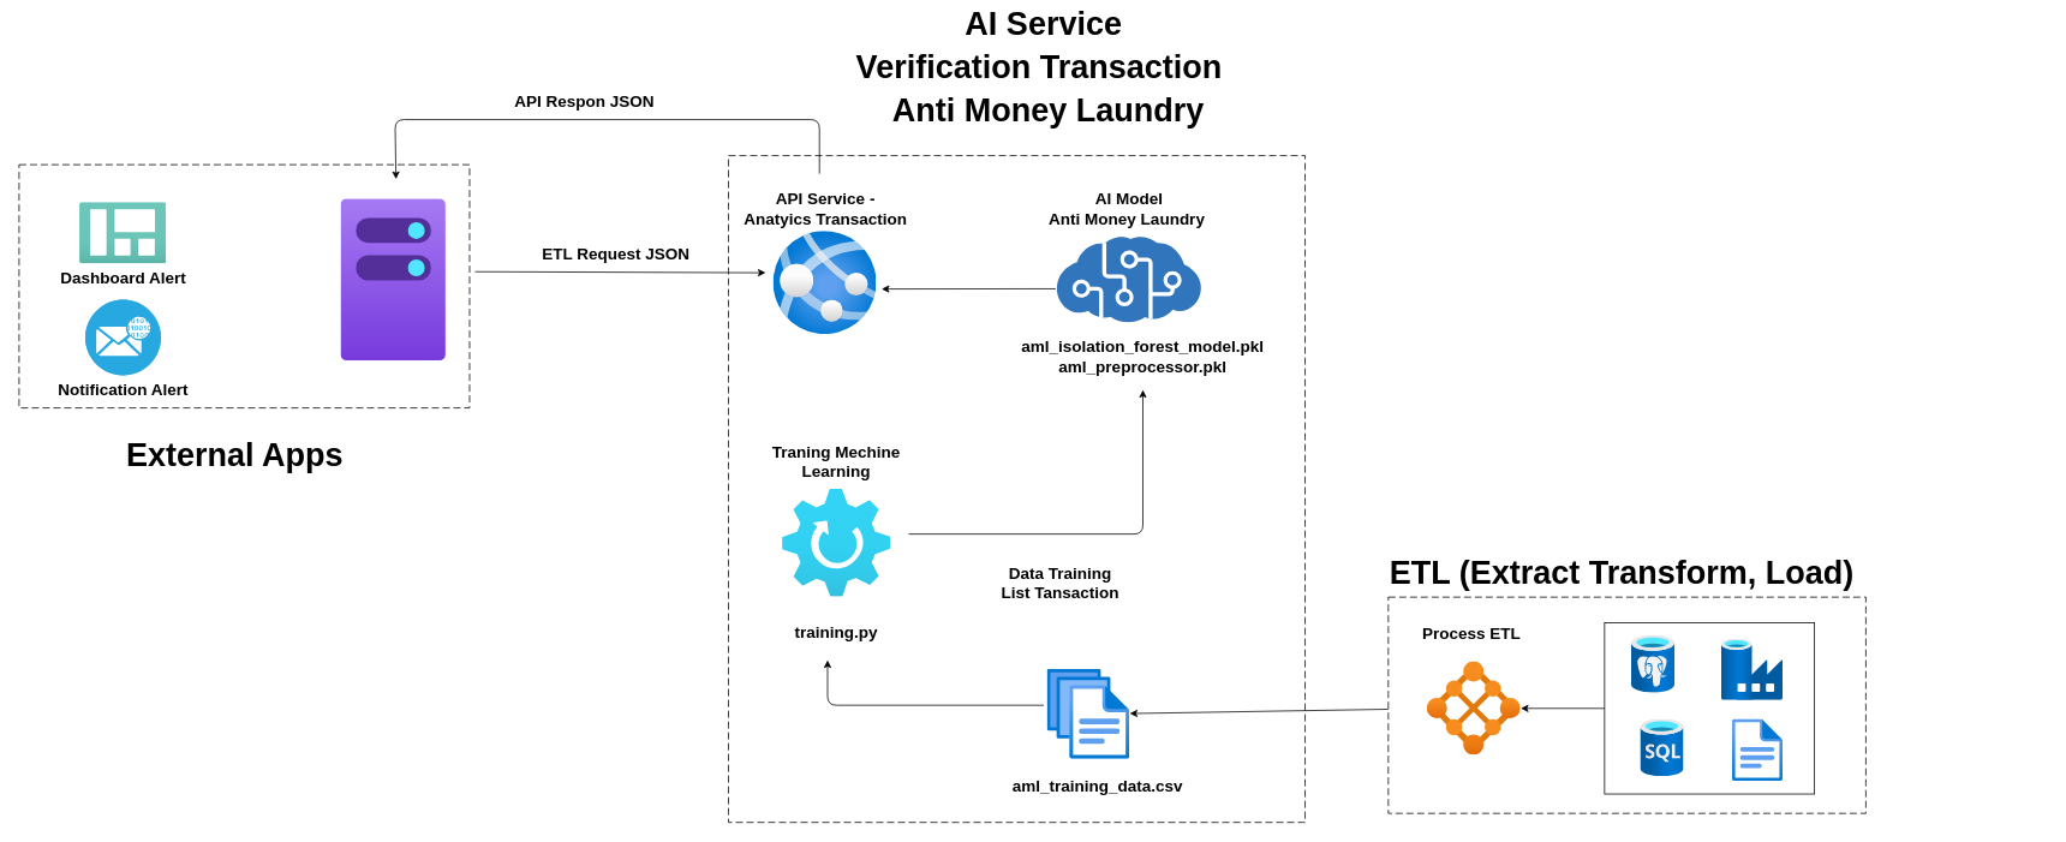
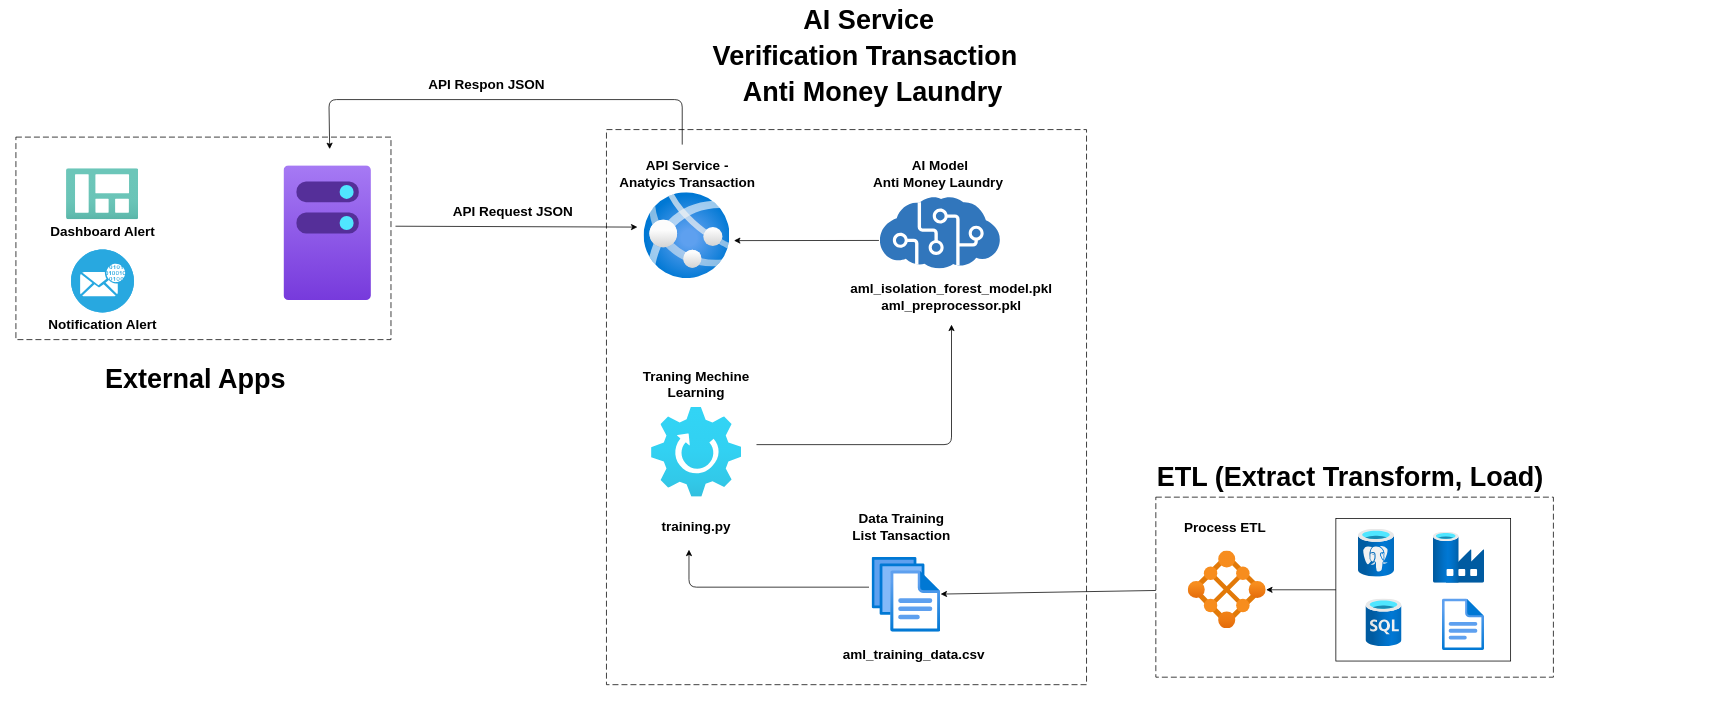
- <mxCell id="22" value="&lt;font style=&quot;font-size: 18px&quot;&gt;ETL Request JSON&lt;/font&gt;" style="text;html=1;strokeColor=none;fillColor=none;align=center;verticalAlign=middle;whiteSpace=wrap;rounded=0;fontStyle=1" parent="1" vertex="1"><mxGeometry x="598" y="230" width="171.25" height="20" as="geometry" /></mxCell>
+ <mxCell id="22" value="&lt;font style=&quot;font-size: 18px&quot;&gt;API Request JSON&lt;/font&gt;" style="text;html=1;strokeColor=none;fillColor=none;align=center;verticalAlign=middle;whiteSpace=wrap;rounded=0;fontStyle=1" parent="1" vertex="1"><mxGeometry x="598" y="230" width="171.25" height="20" as="geometry" /></mxCell>
- <mxCell id="19" value="&lt;b&gt;&lt;font style=&quot;font-size: 18px&quot;&gt;Data Training&amp;nbsp;&lt;br&gt;List Tansaction&amp;nbsp;&lt;br&gt;&lt;/font&gt;&lt;/b&gt;" style="text;html=1;strokeColor=none;fillColor=none;align=center;verticalAlign=middle;whiteSpace=wrap;rounded=0;fontStyle=0" parent="1" vertex="1"><mxGeometry x="1053.72" y="595" width="250" height="20" as="geometry" /></mxCell>
+ <mxCell id="19" value="&lt;b&gt;&lt;font style=&quot;font-size: 18px&quot;&gt;Data Training&amp;nbsp;&lt;br&gt;List Tansaction&amp;nbsp;&lt;br&gt;&lt;/font&gt;&lt;/b&gt;" style="text;html=1;strokeColor=none;fillColor=none;align=center;verticalAlign=middle;whiteSpace=wrap;rounded=0;fontStyle=0" parent="1" vertex="1"><mxGeometry x="1078.72" y="650" width="250" height="20" as="geometry" /></mxCell>
